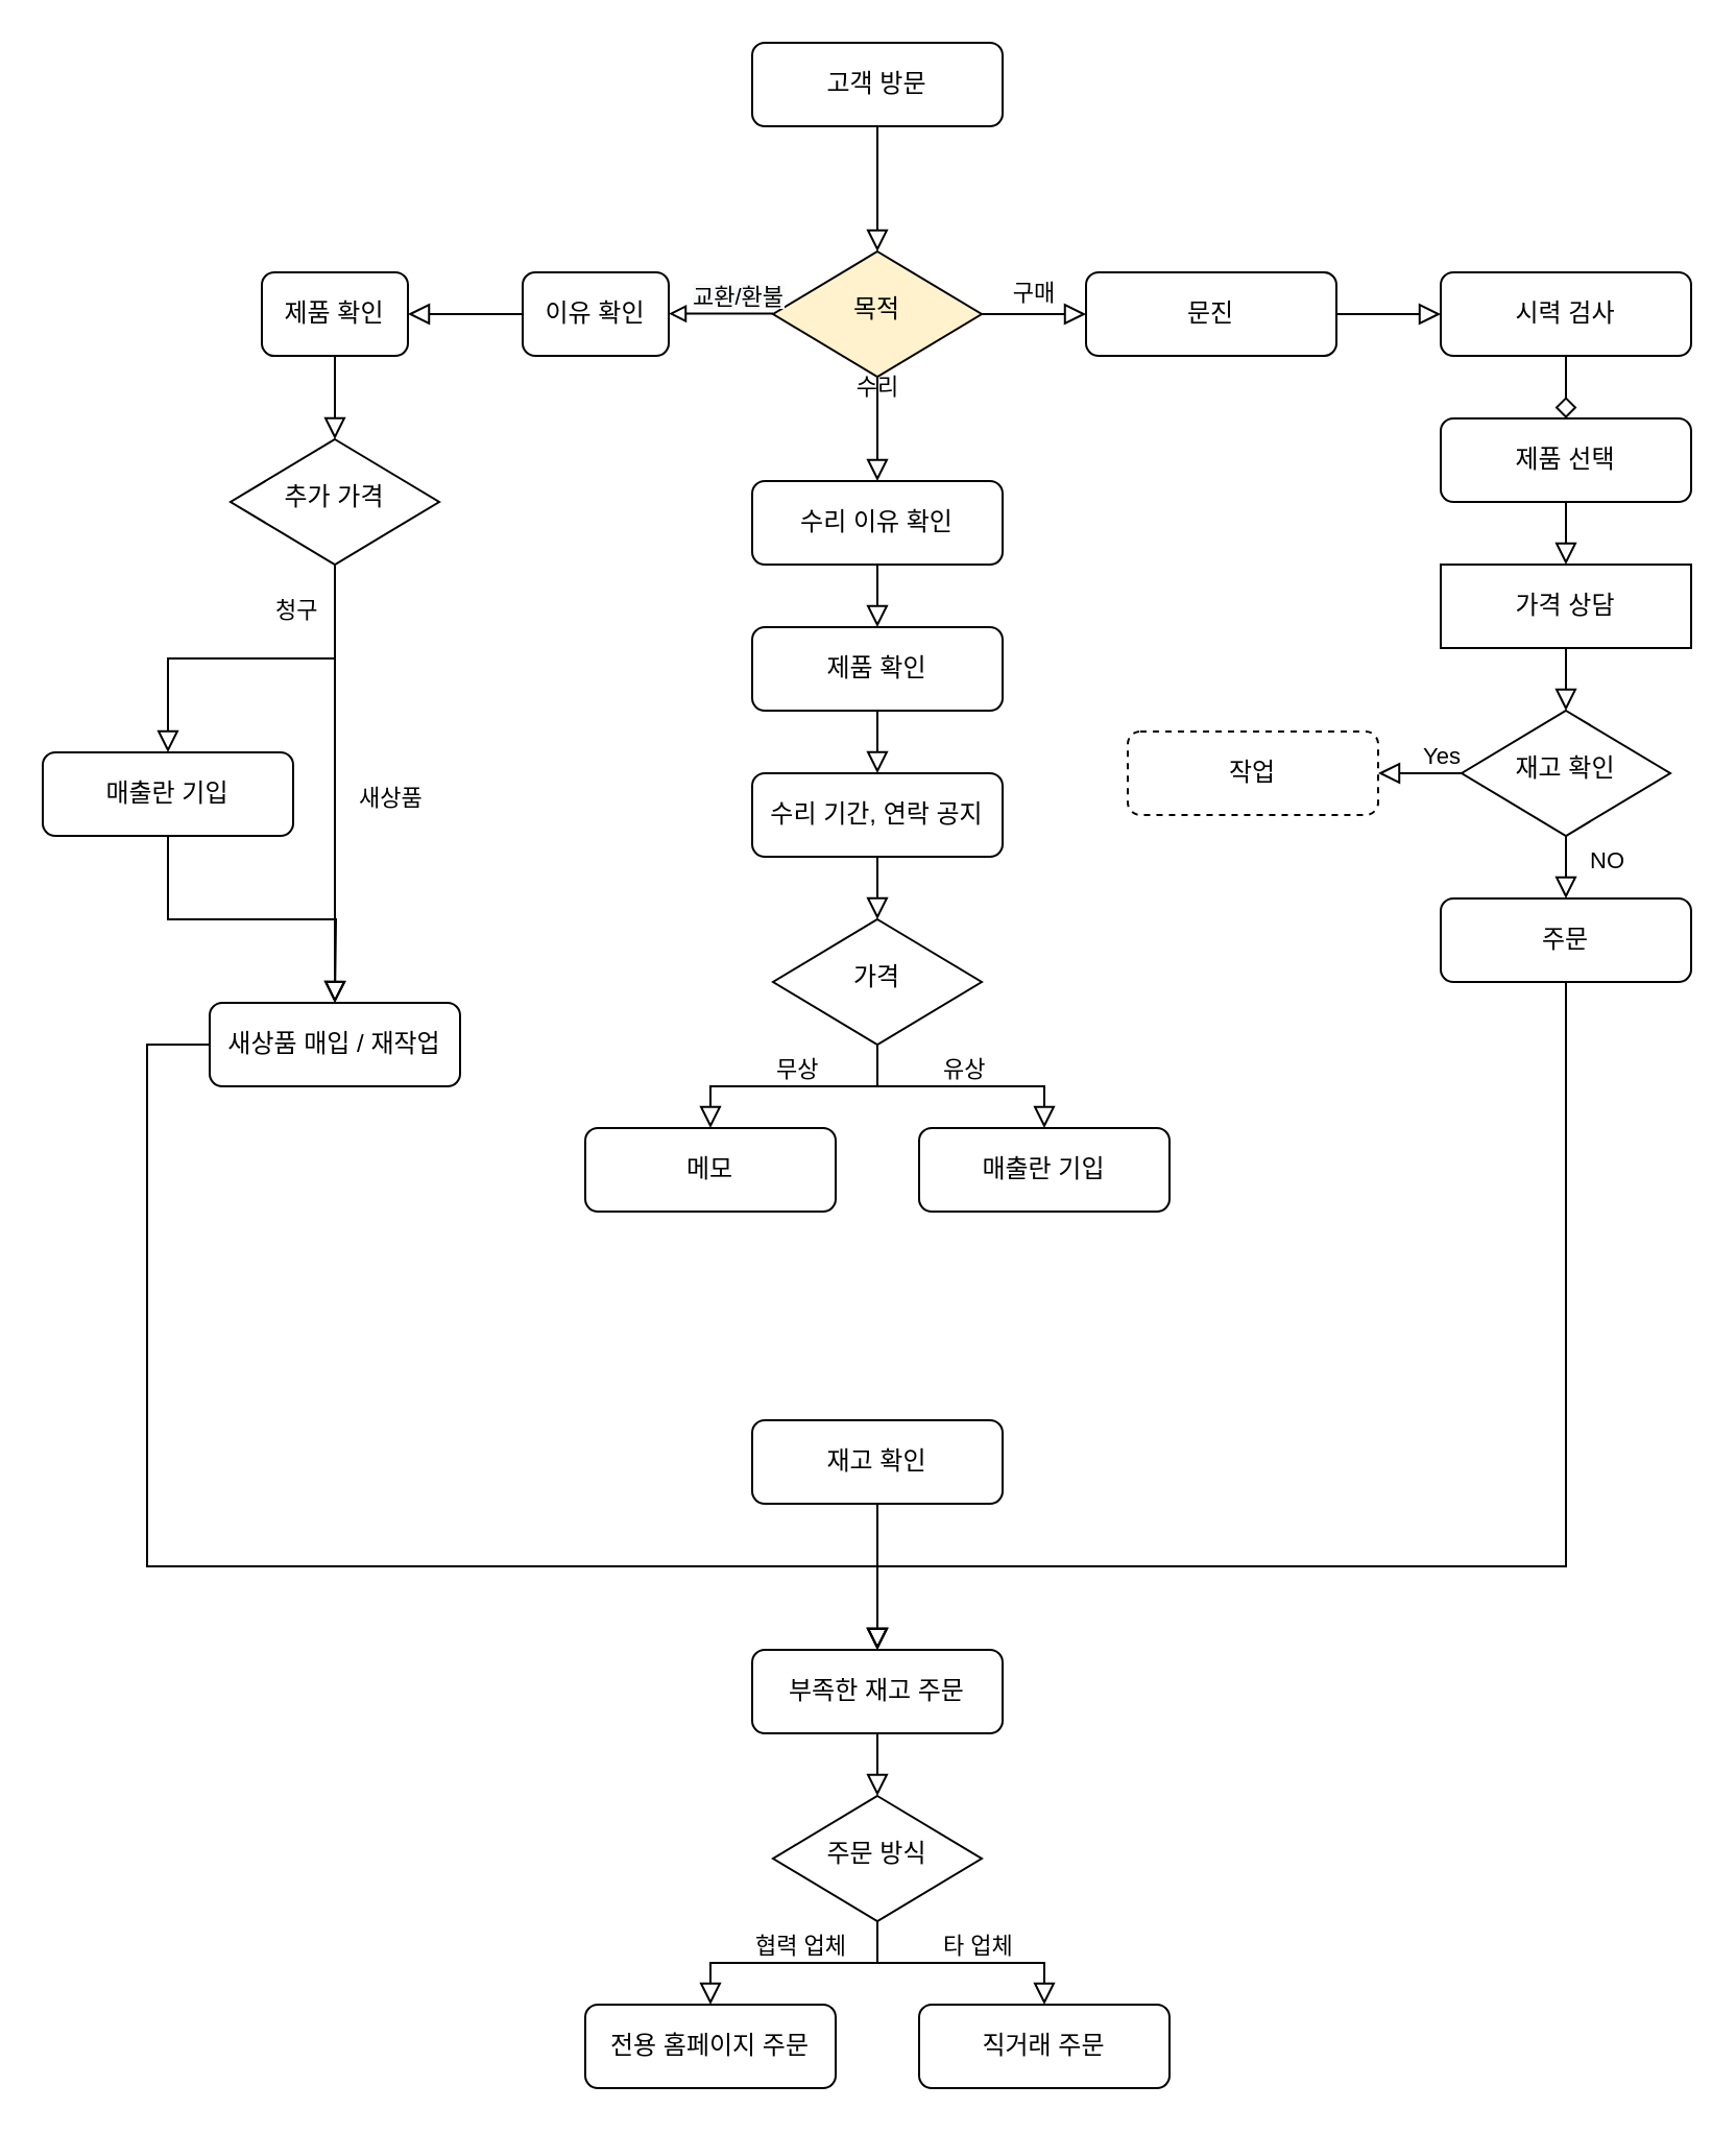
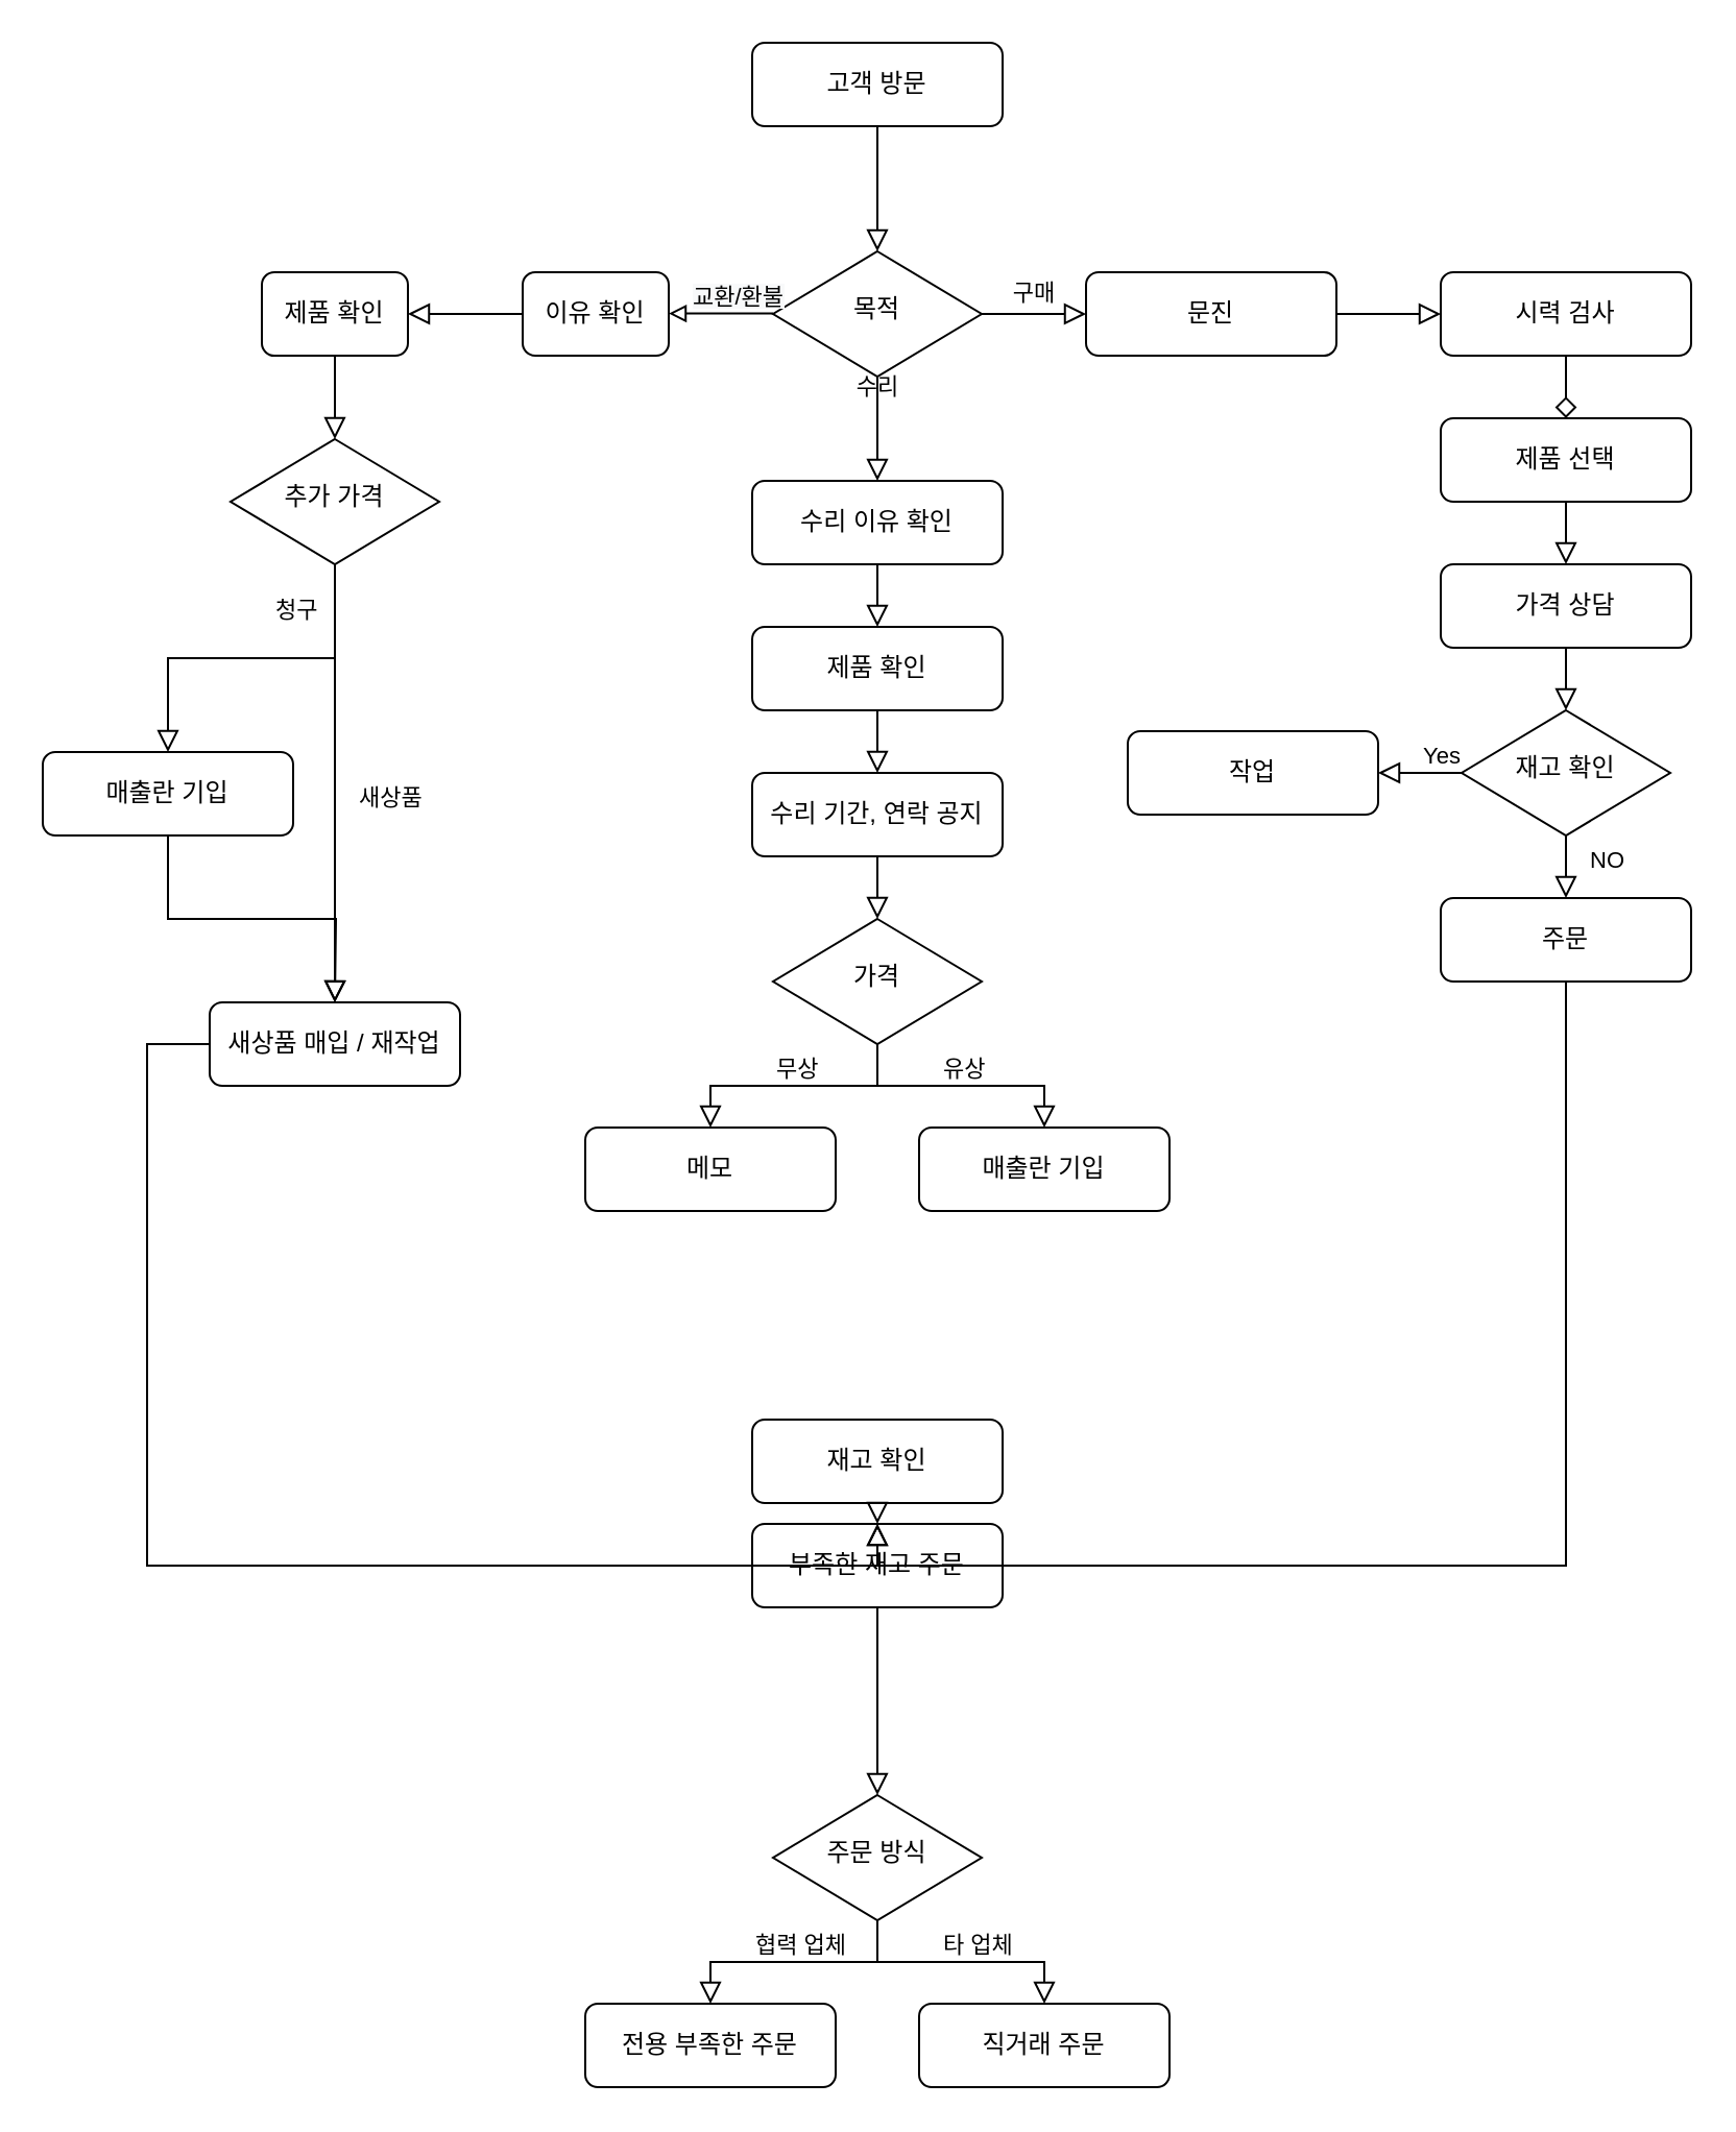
- <mxCell id="6" value="목적" style="rhombus;whiteSpace=wrap;html=1;shadow=0;fontFamily=Helvetica;fontSize=12;align=center;strokeWidth=1;spacing=6;spacingTop=-4;fillColor=#fff2cc;" parent="1" vertex="1"><mxGeometry x="370" y="120" width="100" height="60" as="geometry" /></mxCell>
+ <mxCell id="6" value="목적" style="rhombus;whiteSpace=wrap;html=1;shadow=0;fontFamily=Helvetica;fontSize=12;align=center;strokeWidth=1;spacing=6;spacingTop=-4;" parent="1" vertex="1"><mxGeometry x="370" y="120" width="100" height="60" as="geometry" /></mxCell>
- <mxCell id="13" value="가격 상담" style="whiteSpace=wrap;html=1;fontSize=12;glass=0;strokeWidth=1;shadow=0;rounded=0;" parent="1" vertex="1"><mxGeometry x="690" y="270" width="120" height="40" as="geometry" /></mxCell>
+ <mxCell id="13" value="가격 상담" style="rounded=1;whiteSpace=wrap;html=1;fontSize=12;glass=0;strokeWidth=1;shadow=0;" parent="1" vertex="1"><mxGeometry x="690" y="270" width="120" height="40" as="geometry" /></mxCell>
- <mxCell id="42" value="작업" style="rounded=1;whiteSpace=wrap;html=1;fontSize=12;glass=0;strokeWidth=1;shadow=0;dashed=1;" parent="1" vertex="1"><mxGeometry x="540" y="350" width="120" height="40" as="geometry" /></mxCell>
+ <mxCell id="42" value="작업" style="rounded=1;whiteSpace=wrap;html=1;fontSize=12;glass=0;strokeWidth=1;shadow=0;" parent="1" vertex="1"><mxGeometry x="540" y="350" width="120" height="40" as="geometry" /></mxCell>
- <mxCell id="50" value="부족한 재고 주문" style="rounded=1;whiteSpace=wrap;html=1;fontSize=12;glass=0;strokeWidth=1;shadow=0;" parent="1" vertex="1"><mxGeometry x="360" y="790" width="120" height="40" as="geometry" /></mxCell>
+ <mxCell id="50" value="부족한 재고 주문" style="rounded=1;whiteSpace=wrap;html=1;fontSize=12;glass=0;strokeWidth=1;shadow=0;" parent="1" vertex="1"><mxGeometry x="360" y="730" width="120" height="40" as="geometry" /></mxCell>
- <mxCell id="53" value="전용 홈페이지 주문" style="rounded=1;whiteSpace=wrap;html=1;fontSize=12;glass=0;strokeWidth=1;shadow=0;" parent="1" vertex="1"><mxGeometry x="280" y="960" width="120" height="40" as="geometry" /></mxCell>
+ <mxCell id="53" value="전용 부족한 주문" style="rounded=1;whiteSpace=wrap;html=1;fontSize=12;glass=0;strokeWidth=1;shadow=0;" parent="1" vertex="1"><mxGeometry x="280" y="960" width="120" height="40" as="geometry" /></mxCell>
